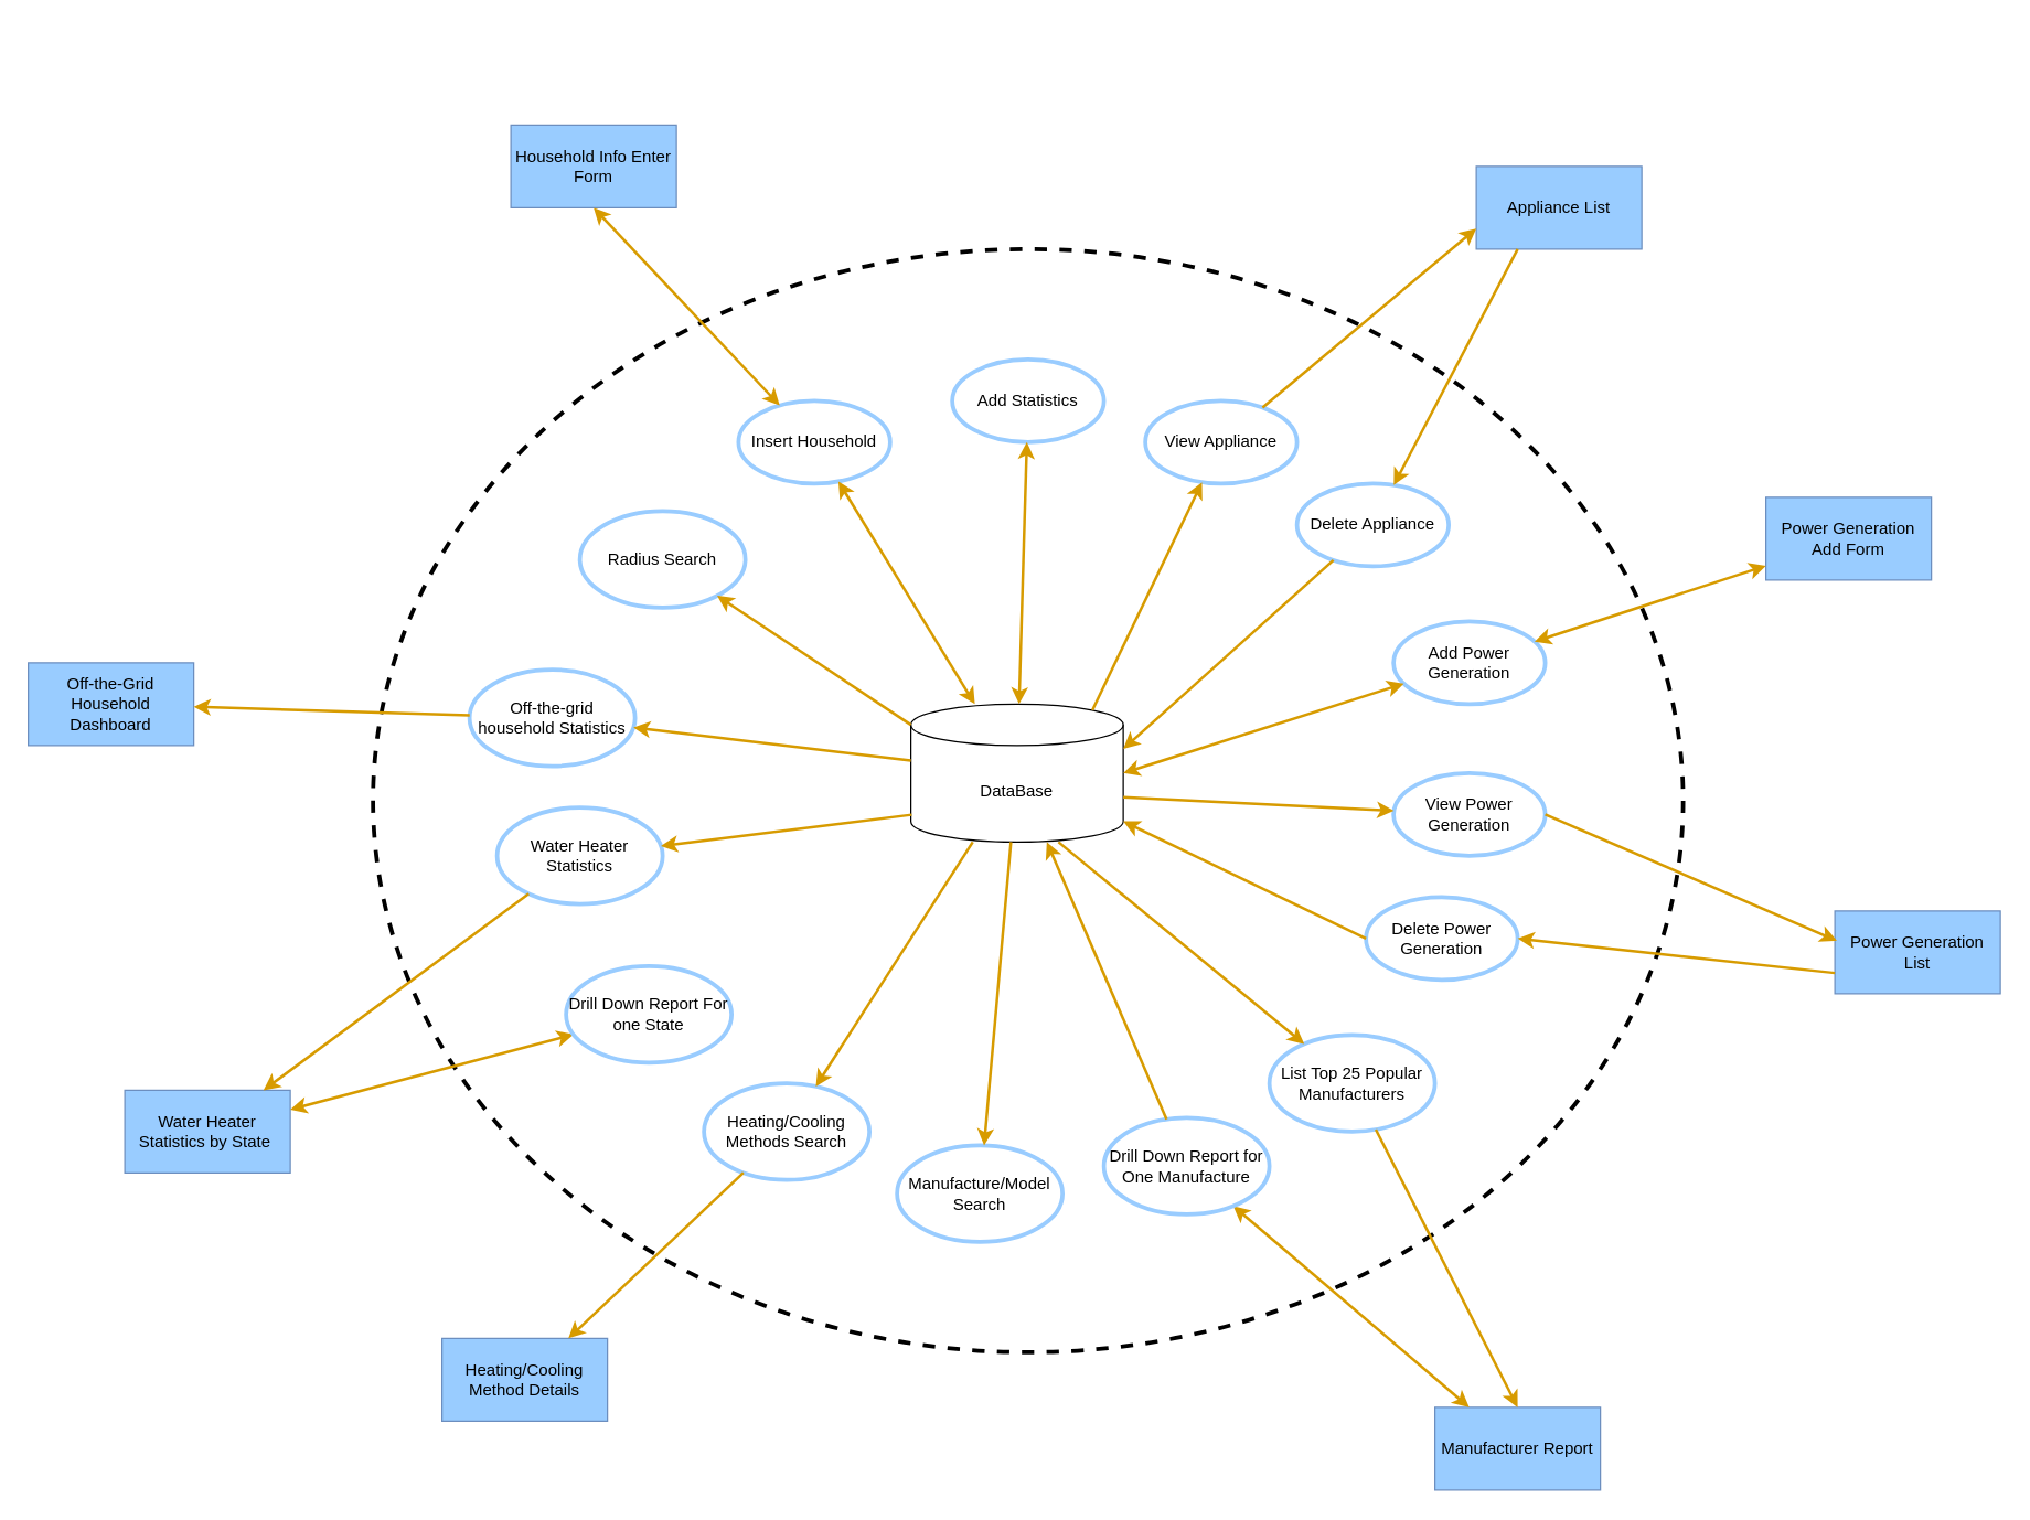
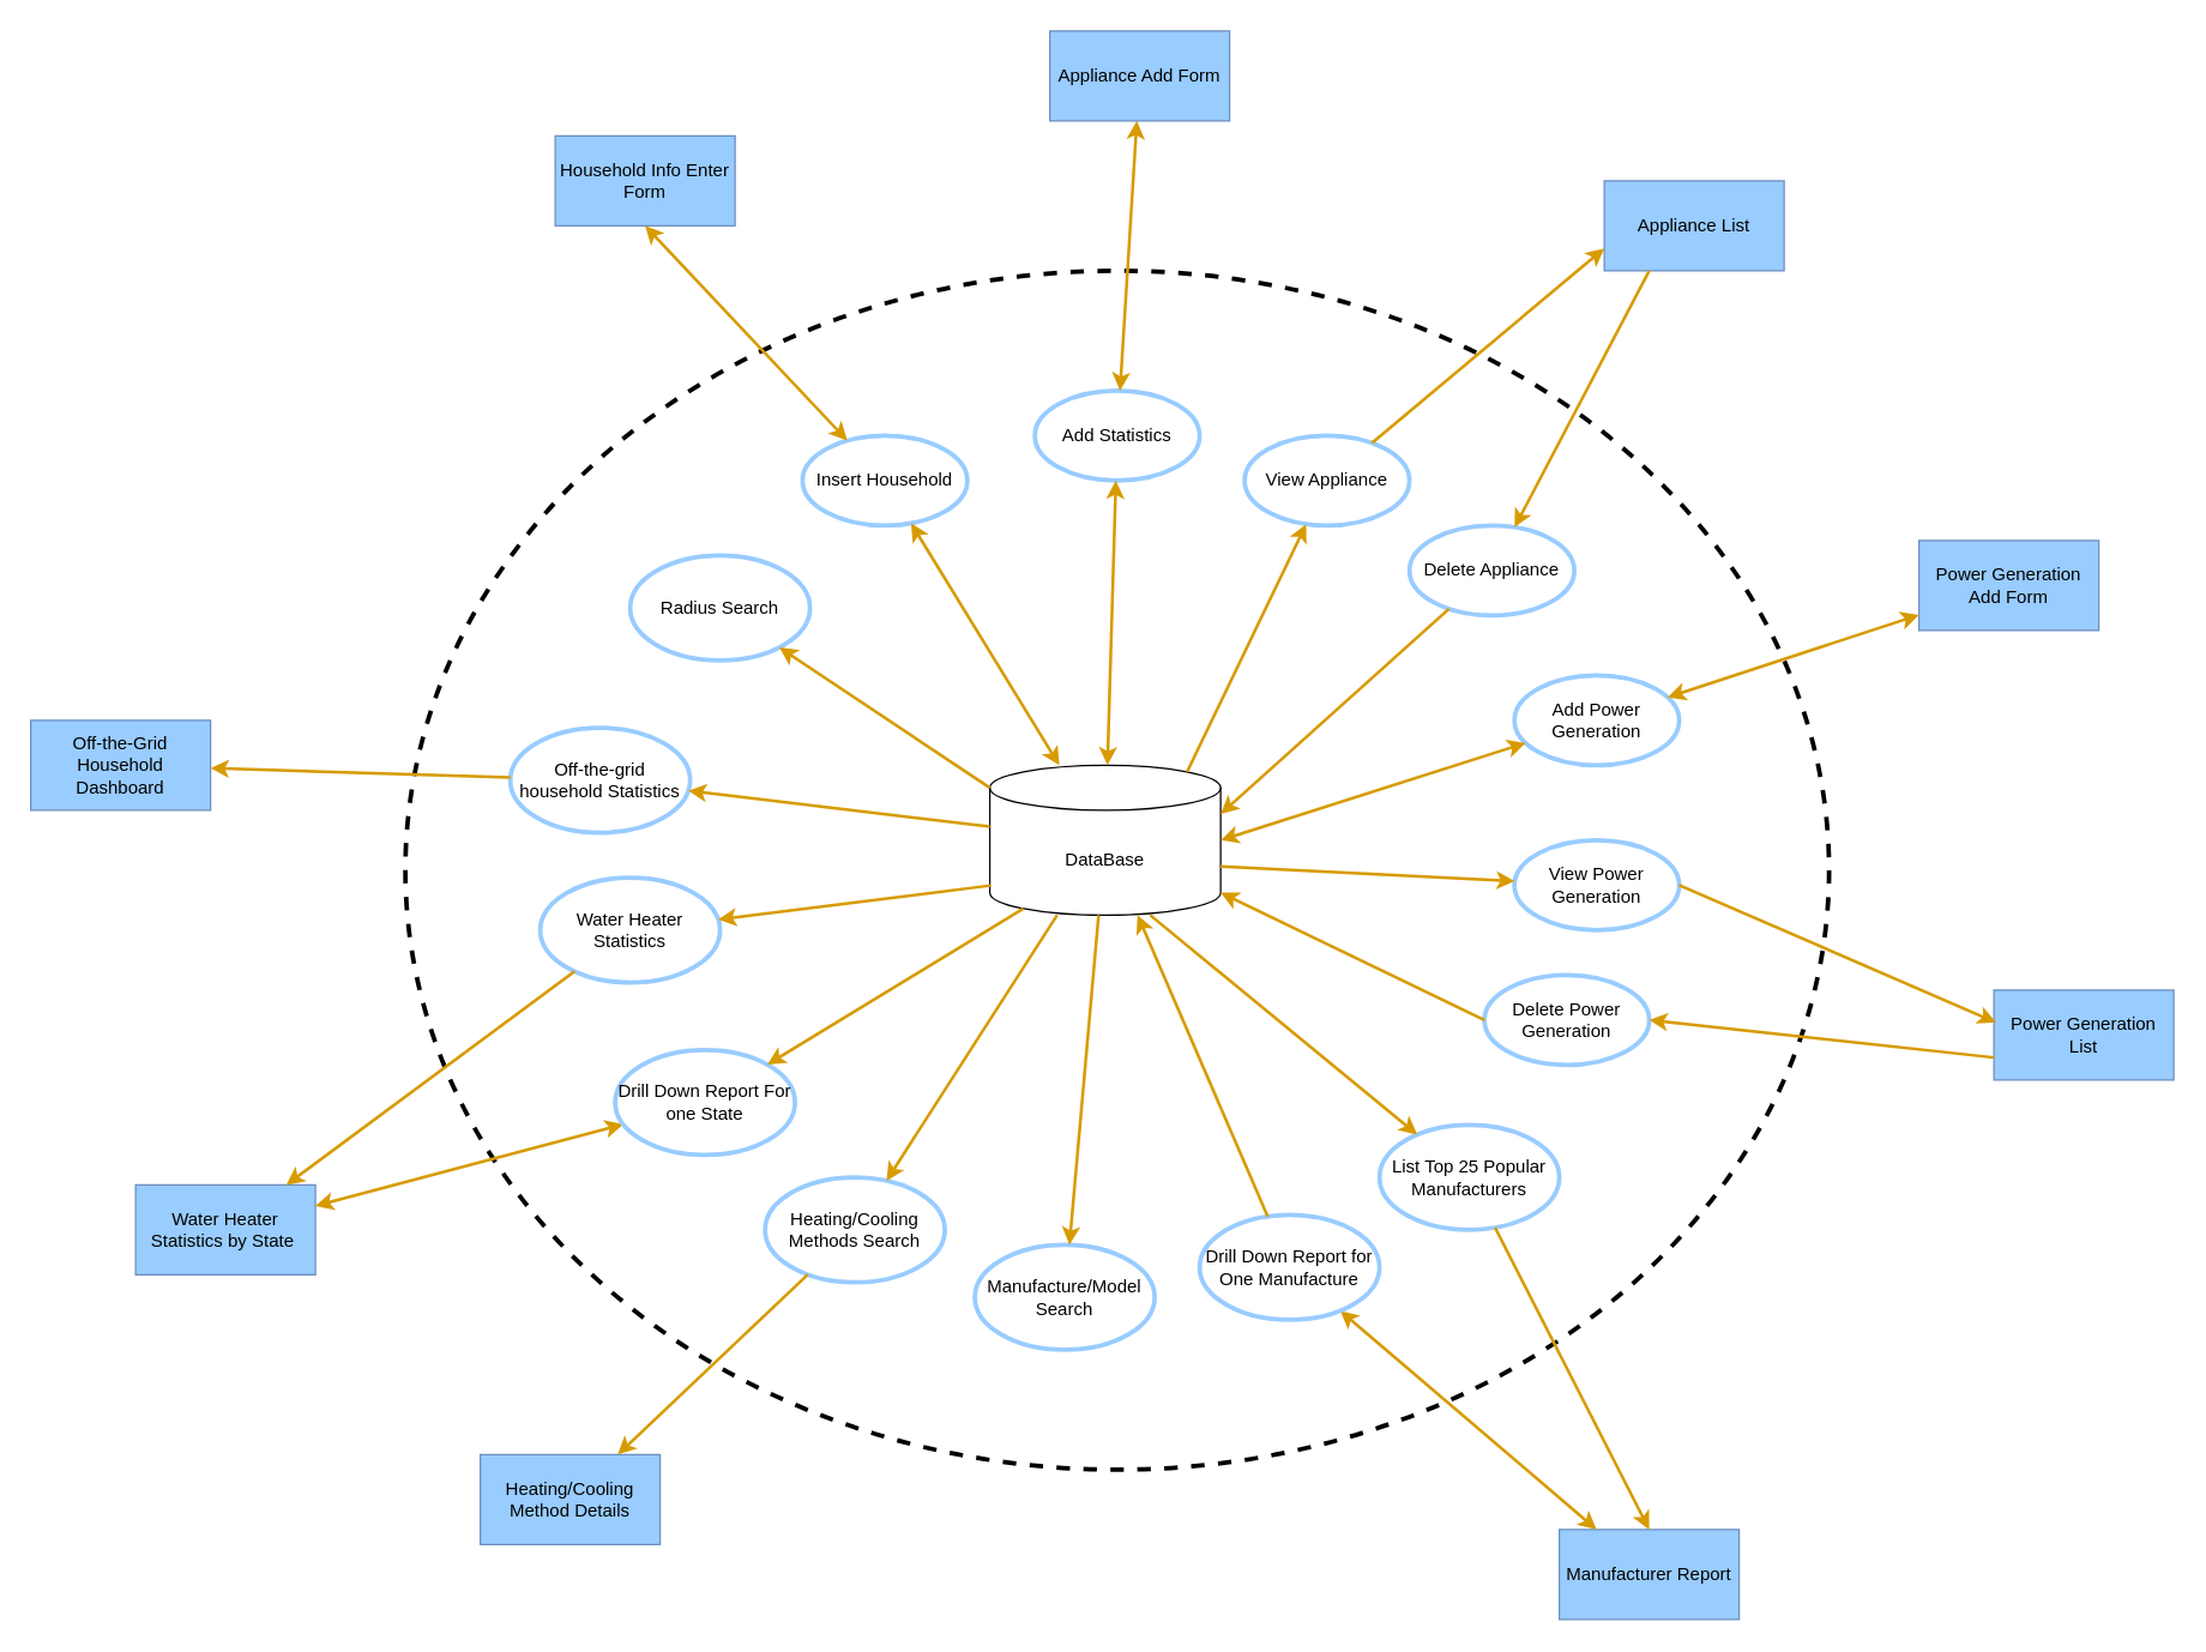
+ <mxCell id="6" value="Appliance Add Form" style="rounded=0;whiteSpace=wrap;html=1;fillColor=#99CCFF;strokeColor=#6c8ebf;" parent="1" vertex="1"><mxGeometry x="700" y="20" width="120" height="60" as="geometry" /></mxCell>
+ <mxCell id="35" value="" style="endArrow=classic;startArrow=classic;html=1;rounded=0;strokeWidth=2;strokeColor=#d79b00;fillColor=#ffe6cc;" parent="1" source="7" target="6" edge="1"><mxGeometry width="50" height="50" relative="1" as="geometry"><mxPoint x="970.5" y="340" as="sourcePoint" /><mxPoint x="949.5" y="244" as="targetPoint" /></mxGeometry></mxCell>
+ <mxCell id="54" value="" style="endArrow=classic;html=1;rounded=0;fillColor=#ffe6cc;strokeColor=#d79b00;strokeWidth=2;exitX=0.145;exitY=1;exitDx=0;exitDy=-4.35;exitPerimeter=0;" edge="1" parent="1" source="3" target="53"><mxGeometry width="50" height="50" relative="1" as="geometry"><mxPoint x="680" y="613" as="sourcePoint" /><mxPoint x="467" y="654" as="targetPoint" /></mxGeometry></mxCell>
